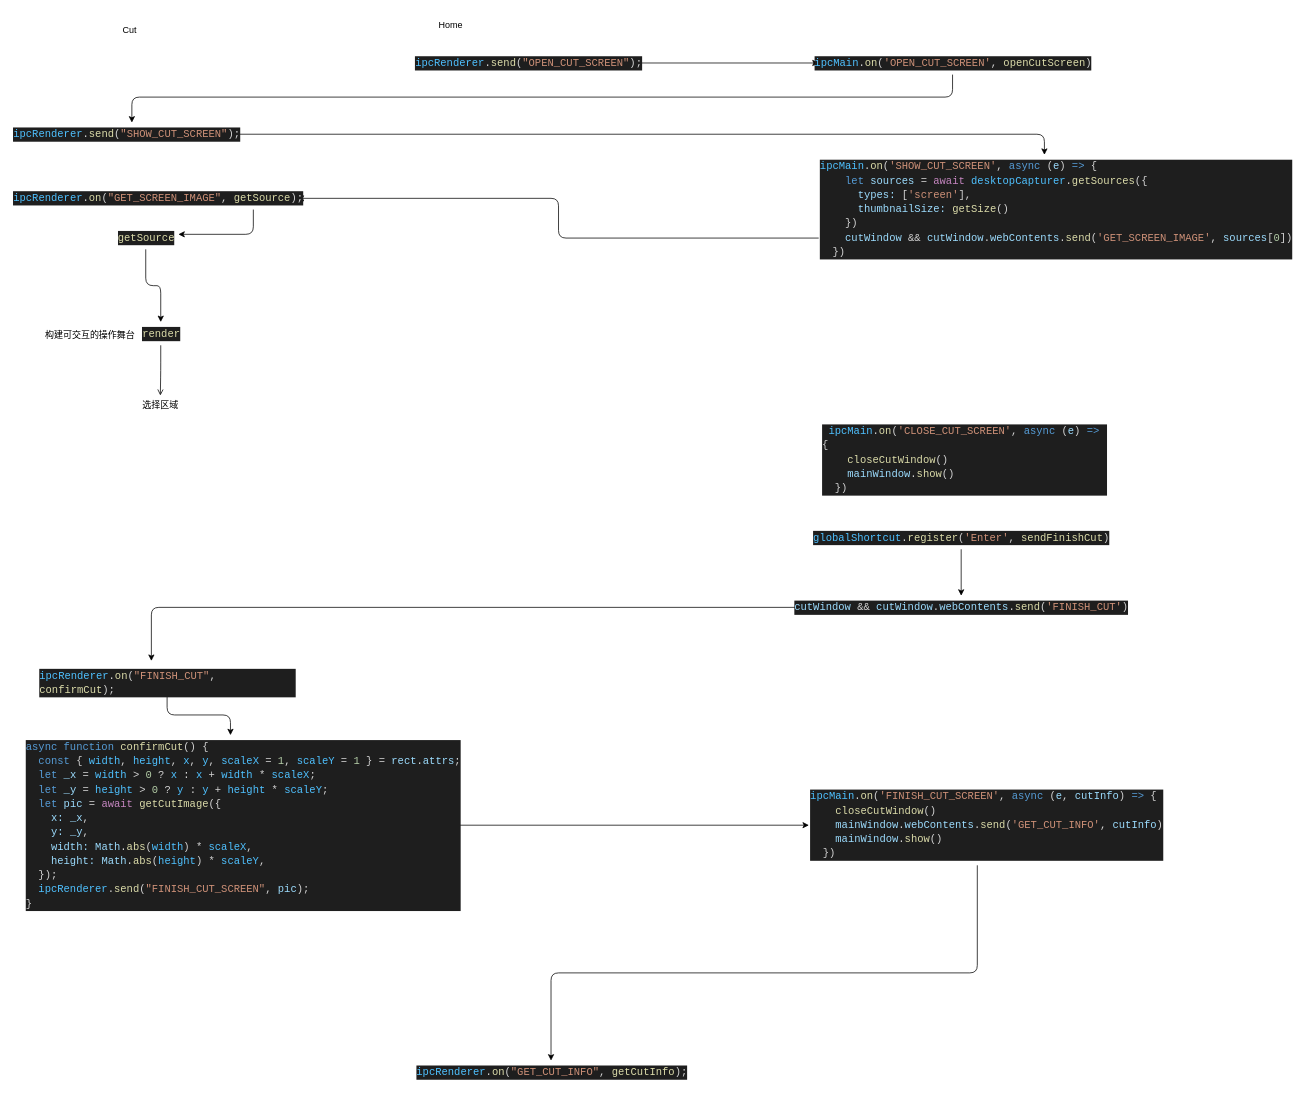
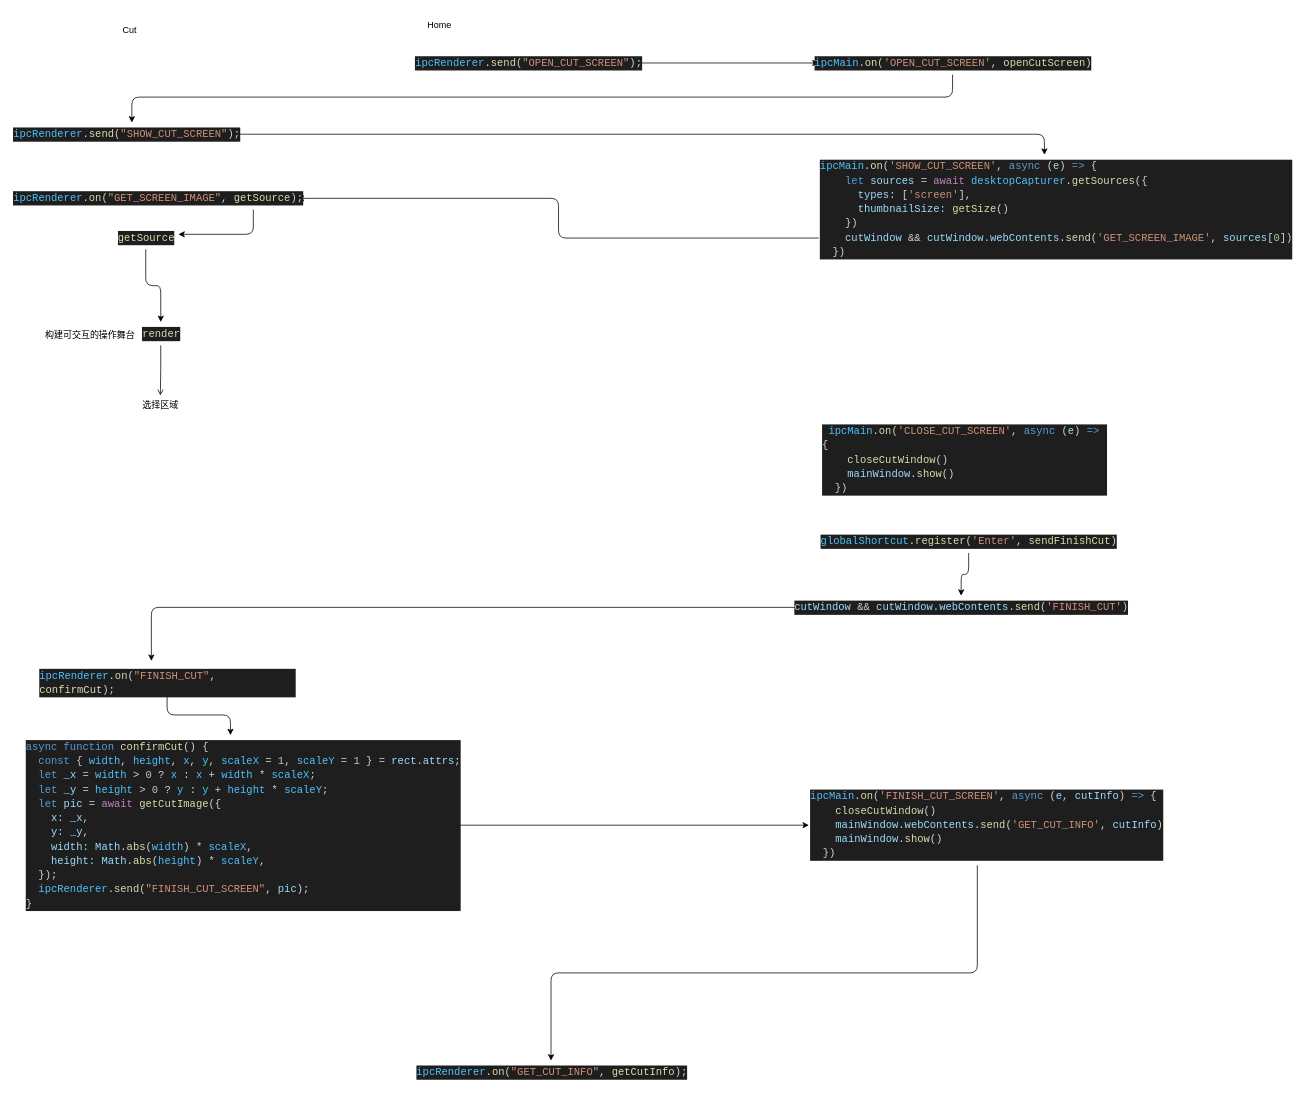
- <mxCell id="12" value="Home" style="text;html=1;align=center;verticalAlign=middle;resizable=0;points=[];autosize=1;strokeColor=none;fillColor=none;" vertex="1" parent="1"><mxGeometry x="575" y="20" width="50" height="26" as="geometry" /></mxCell>
+ <mxCell id="12" value="Home" style="text;html=1;align=center;verticalAlign=middle;resizable=0;points=[];autosize=1;strokeColor=none;fillColor=none;" vertex="1" parent="1"><mxGeometry x="560" y="20" width="50" height="26" as="geometry" /></mxCell>
- <mxCell id="27" value="&lt;div style=&quot;color: rgb(212, 212, 212); background-color: rgb(30, 30, 30); font-family: Consolas, &amp;quot;Courier New&amp;quot;, monospace; font-size: 14px; line-height: 19px;&quot;&gt;&lt;span style=&quot;color: #4fc1ff;&quot;&gt;globalShortcut&lt;/span&gt;.&lt;span style=&quot;color: #dcdcaa;&quot;&gt;register&lt;/span&gt;(&lt;span style=&quot;color: #ce9178;&quot;&gt;'Enter'&lt;/span&gt;, &lt;span style=&quot;color: #dcdcaa;&quot;&gt;sendFinishCut&lt;/span&gt;)&lt;/div&gt;" style="text;html=1;align=center;verticalAlign=middle;resizable=0;points=[];autosize=1;strokeColor=none;fillColor=none;" vertex="1" parent="1"><mxGeometry x="1091" y="701" width="380" height="31" as="geometry" /></mxCell>
+ <mxCell id="27" value="&lt;div style=&quot;color: rgb(212, 212, 212); background-color: rgb(30, 30, 30); font-family: Consolas, &amp;quot;Courier New&amp;quot;, monospace; font-size: 14px; line-height: 19px;&quot;&gt;&lt;span style=&quot;color: #4fc1ff;&quot;&gt;globalShortcut&lt;/span&gt;.&lt;span style=&quot;color: #dcdcaa;&quot;&gt;register&lt;/span&gt;(&lt;span style=&quot;color: #ce9178;&quot;&gt;'Enter'&lt;/span&gt;, &lt;span style=&quot;color: #dcdcaa;&quot;&gt;sendFinishCut&lt;/span&gt;)&lt;/div&gt;" style="text;html=1;align=center;verticalAlign=middle;resizable=0;points=[];autosize=1;strokeColor=none;fillColor=none;" vertex="1" parent="1"><mxGeometry x="1101" y="706" width="380" height="31" as="geometry" /></mxCell>
